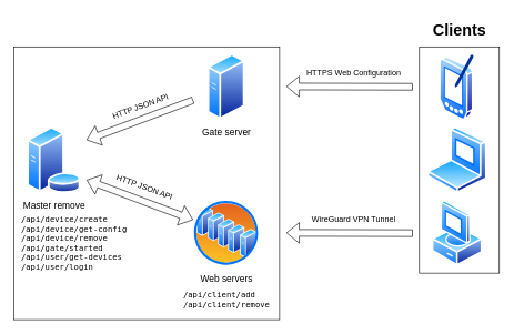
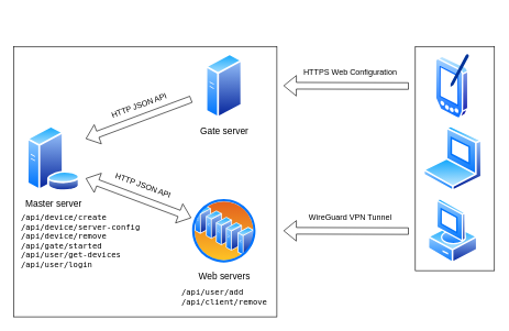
- <mxCell id="20" value="&lt;h1&gt;Clients&lt;/h1&gt;" style="text;html=1;align=center;verticalAlign=middle;resizable=0;points=[];autosize=1;" parent="1" vertex="1"><mxGeometry x="639" y="20" width="100" height="50" as="geometry" /></mxCell>
- <mxCell id="5" value="&lt;font style=&quot;font-size: 14px&quot;&gt;Master remove&lt;/font&gt;" style="aspect=fixed;perimeter=ellipsePerimeter;html=1;align=center;shadow=0;dashed=0;spacingTop=3;image;image=img/lib/active_directory/database_server.svg;" parent="1" vertex="1"><mxGeometry x="39" y="190" width="82" height="100" as="geometry" /></mxCell>
+ <mxCell id="5" value="&lt;font style=&quot;font-size: 14px&quot;&gt;Master server&lt;/font&gt;" style="aspect=fixed;perimeter=ellipsePerimeter;html=1;align=center;shadow=0;dashed=0;spacingTop=3;image;image=img/lib/active_directory/database_server.svg;" parent="1" vertex="1"><mxGeometry x="39" y="190" width="82" height="100" as="geometry" /></mxCell>
- <mxCell id="19" value="&lt;p style=&quot;line-height: 120%&quot;&gt;&lt;/p&gt;&lt;pre&gt;&lt;span&gt;/api/device/create&lt;br&gt;&lt;/span&gt;&lt;span&gt;/api/device/get-config&lt;br&gt;&lt;/span&gt;&lt;span&gt;/api/device/remove&lt;br&gt;&lt;/span&gt;&lt;span&gt;/api/gate/started&lt;br&gt;&lt;/span&gt;&lt;span&gt;/api/user/get-devices&lt;br&gt;&lt;/span&gt;/api/user/login&lt;/pre&gt;&lt;p&gt;&lt;/p&gt;" style="text;html=1;align=left;verticalAlign=middle;resizable=0;points=[];autosize=1;" parent="1" vertex="1"><mxGeometry x="29" y="310" width="170" height="110" as="geometry" /></mxCell>
+ <mxCell id="19" value="&lt;p style=&quot;line-height: 120%&quot;&gt;&lt;/p&gt;&lt;pre&gt;&lt;span&gt;/api/device/create&lt;br&gt;&lt;/span&gt;&lt;span&gt;/api/device/server-config&lt;br&gt;&lt;/span&gt;&lt;span&gt;/api/device/remove&lt;br&gt;&lt;/span&gt;&lt;span&gt;/api/gate/started&lt;br&gt;&lt;/span&gt;&lt;span&gt;/api/user/get-devices&lt;br&gt;&lt;/span&gt;/api/user/login&lt;/pre&gt;&lt;p&gt;&lt;/p&gt;" style="text;html=1;align=left;verticalAlign=middle;resizable=0;points=[];autosize=1;" parent="1" vertex="1"><mxGeometry x="29" y="310" width="170" height="110" as="geometry" /></mxCell>
- <mxCell id="18" value="&lt;pre style=&quot;text-align: left ; line-height: 120%&quot;&gt;&lt;span&gt;&lt;font style=&quot;font-size: 12px&quot;&gt;/api/client/add&lt;br&gt;&lt;/font&gt;&lt;/span&gt;&lt;span&gt;&lt;font style=&quot;font-size: 12px&quot;&gt;/api/client/remove&lt;/font&gt;&lt;/span&gt;&lt;/pre&gt;" style="text;html=1;align=center;verticalAlign=middle;resizable=0;points=[];autosize=1;" parent="1" vertex="1"><mxGeometry x="269" y="420" width="140" height="60" as="geometry" /></mxCell>
+ <mxCell id="18" value="&lt;pre style=&quot;text-align: left ; line-height: 120%&quot;&gt;&lt;span&gt;&lt;font style=&quot;font-size: 12px&quot;&gt;/api/user/add&lt;br&gt;&lt;/font&gt;&lt;/span&gt;&lt;span&gt;&lt;font style=&quot;font-size: 12px&quot;&gt;/api/client/remove&lt;/font&gt;&lt;/span&gt;&lt;/pre&gt;" style="text;html=1;align=center;verticalAlign=middle;resizable=0;points=[];autosize=1;" parent="1" vertex="1"><mxGeometry x="269" y="420" width="140" height="60" as="geometry" /></mxCell>
